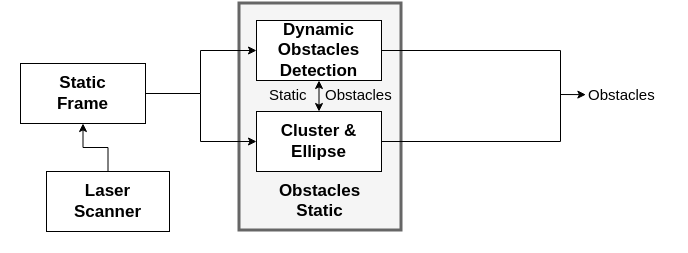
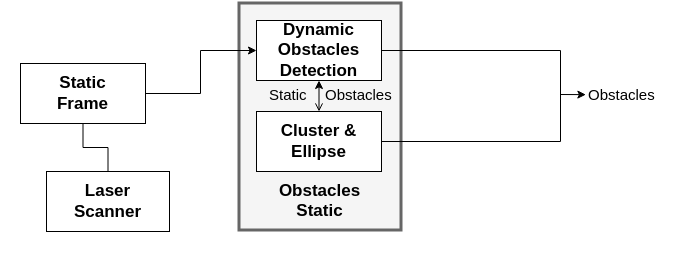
- <mxCell id="7" value="" style="endArrow=classic;html=1;entryX=0.5;entryY=0;entryDx=0;entryDy=0;exitX=0.5;exitY=1;exitDx=0;exitDy=0;startArrow=classic;startFill=1;" parent="1" source="3" target="4" edge="1"><mxGeometry width="50" height="50" relative="1" as="geometry"><mxPoint x="141" y="323" as="sourcePoint" /><mxPoint x="191" y="273" as="targetPoint" /></mxGeometry></mxCell>
+ <mxCell id="7" value="" style="endArrow=open;html=1;entryX=0.5;entryY=0;entryDx=0;entryDy=0;exitX=0.5;exitY=1;exitDx=0;exitDy=0;startArrow=classic;startFill=1;" parent="1" source="3" target="4" edge="1"><mxGeometry width="50" height="50" relative="1" as="geometry"><mxPoint x="141" y="323" as="sourcePoint" /><mxPoint x="191" y="273" as="targetPoint" /></mxGeometry></mxCell>
- <mxCell id="11" value="" style="edgeStyle=orthogonalEdgeStyle;rounded=0;orthogonalLoop=1;jettySize=auto;html=1;" edge="1" parent="1" source="12" target="10"><mxGeometry relative="1" as="geometry" /></mxCell>
+ <mxCell id="11" value="" style="edgeStyle=orthogonalEdgeStyle;rounded=0;orthogonalLoop=1;jettySize=auto;html=1;endArrow=none;" edge="1" parent="1" source="12" target="10"><mxGeometry relative="1" as="geometry" /></mxCell>
- <mxCell id="13" value="" style="endArrow=classic;html=1;exitX=1;exitY=0.5;exitDx=0;exitDy=0;entryX=0;entryY=0.5;entryDx=0;entryDy=0;rounded=0;" parent="1" source="10" target="4" edge="1"><mxGeometry width="50" height="50" relative="1" as="geometry"><mxPoint x="121" y="303" as="sourcePoint" /><mxPoint x="171" y="253" as="targetPoint" /><Array as="points"><mxPoint x="200" y="93" /><mxPoint x="200" y="141" /></Array></mxGeometry></mxCell>
